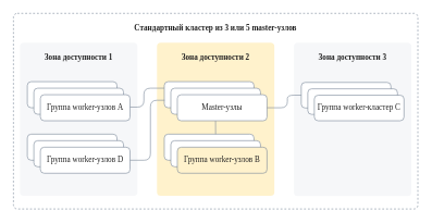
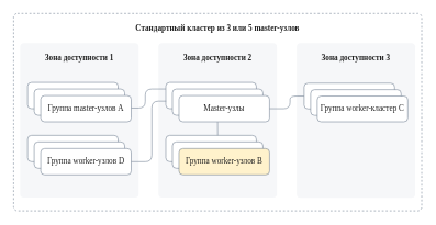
- <mxCell id="16" value="&lt;font color=&quot;#212121&quot;&gt;Зона доступности&amp;nbsp;2&lt;/font&gt;" style="rounded=1;whiteSpace=wrap;html=1;fontFamily=VK Sans Display;strokeColor=none;arcsize=12;fillColor=#fff2cc;spacing=10;verticalAlign=top;spacingTop=0;spacingLeft=0;spacingRight=0;fontStyle=1;arcSize=12;absoluteArcSize=1;container=0;" vertex="1" parent="2"><mxGeometry x="220" y="45" width="180" height="235" as="geometry" /></mxCell>
+ <mxCell id="16" value="&lt;font color=&quot;#212121&quot;&gt;Зона доступности&amp;nbsp;2&lt;/font&gt;" style="rounded=1;whiteSpace=wrap;html=1;fontFamily=VK Sans Display;strokeColor=none;arcsize=12;fillColor=#F6F7F9;spacing=10;verticalAlign=top;spacingTop=0;spacingLeft=0;spacingRight=0;fontStyle=1;arcSize=12;absoluteArcSize=1;container=0;" vertex="1" parent="2"><mxGeometry x="220" y="45" width="180" height="235" as="geometry" /></mxCell>
- <mxCell id="12" value="&lt;font color=&quot;#212121&quot;&gt;Группа worker-узлов&amp;nbsp;A&lt;/font&gt;" style="rounded=1;whiteSpace=wrap;html=1;fontFamily=VK Sans Display;strokeColor=#7C8A9A;arcsize=12;fillColor=#FFFFFF;spacing=0;spacingTop=12;spacingBottom=12;arcSize=12;absoluteArcSize=1;strokeWidth=1;container=0;" vertex="1" parent="2"><mxGeometry x="41.25" y="124.75" width="137.5" height="40" as="geometry" /></mxCell>
+ <mxCell id="12" value="&lt;font color=&quot;#212121&quot;&gt;Группа master-узлов&amp;nbsp;A&lt;/font&gt;" style="rounded=1;whiteSpace=wrap;html=1;fontFamily=VK Sans Display;strokeColor=#7C8A9A;arcsize=12;fillColor=#FFFFFF;spacing=0;spacingTop=12;spacingBottom=12;arcSize=12;absoluteArcSize=1;strokeWidth=1;container=0;" vertex="1" parent="2"><mxGeometry x="41.25" y="124.75" width="137.5" height="40" as="geometry" /></mxCell>
